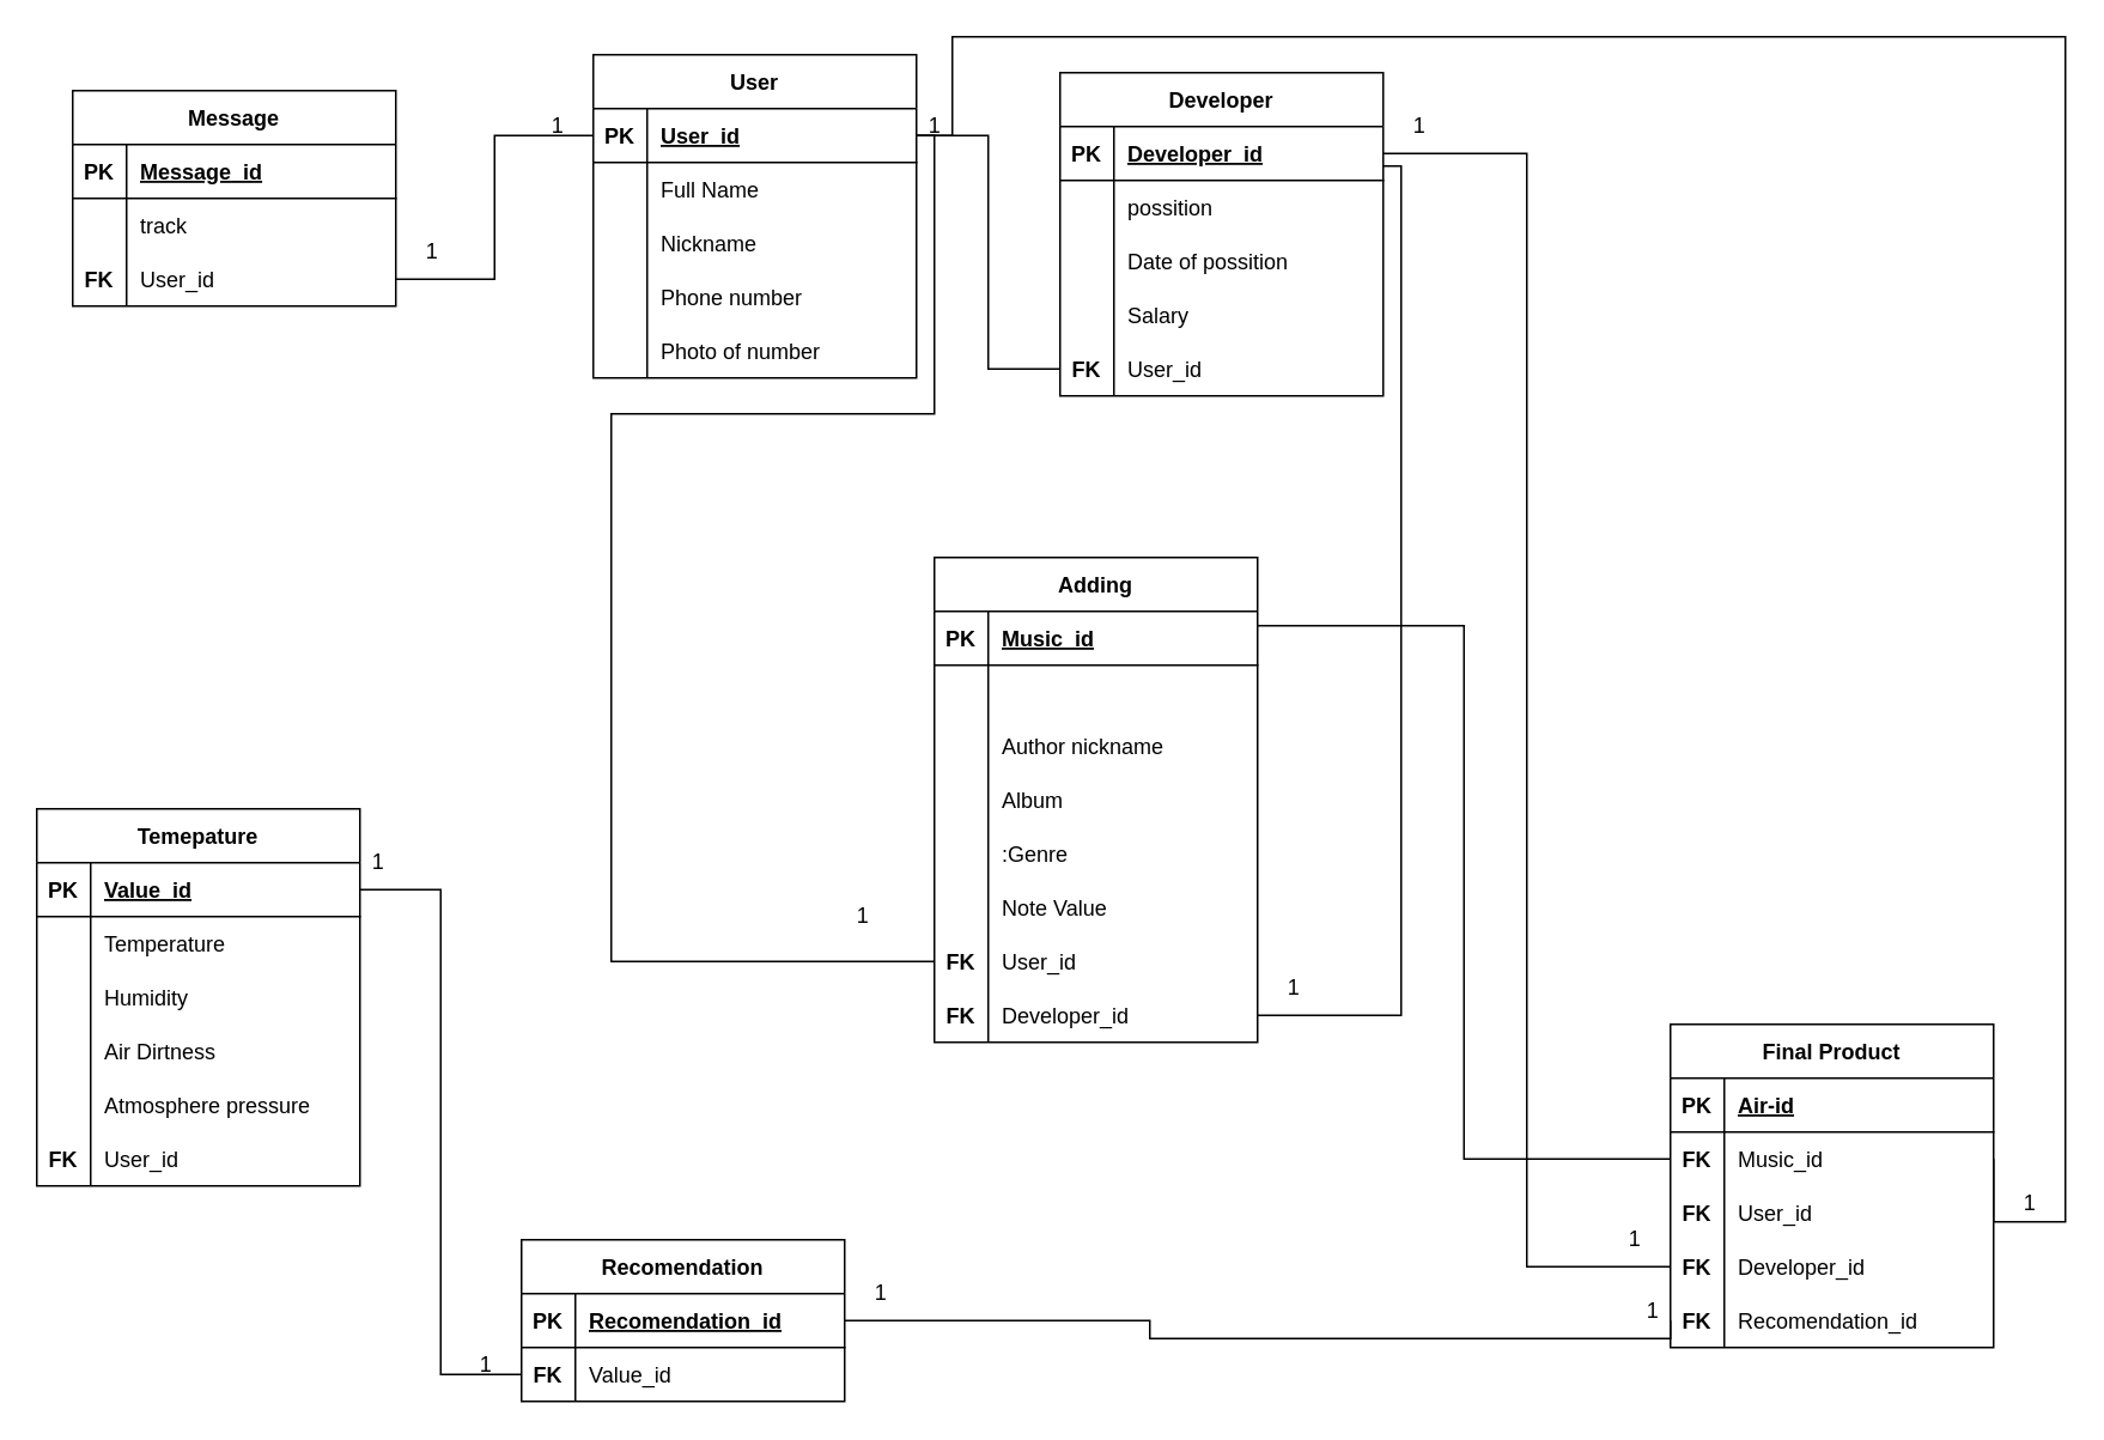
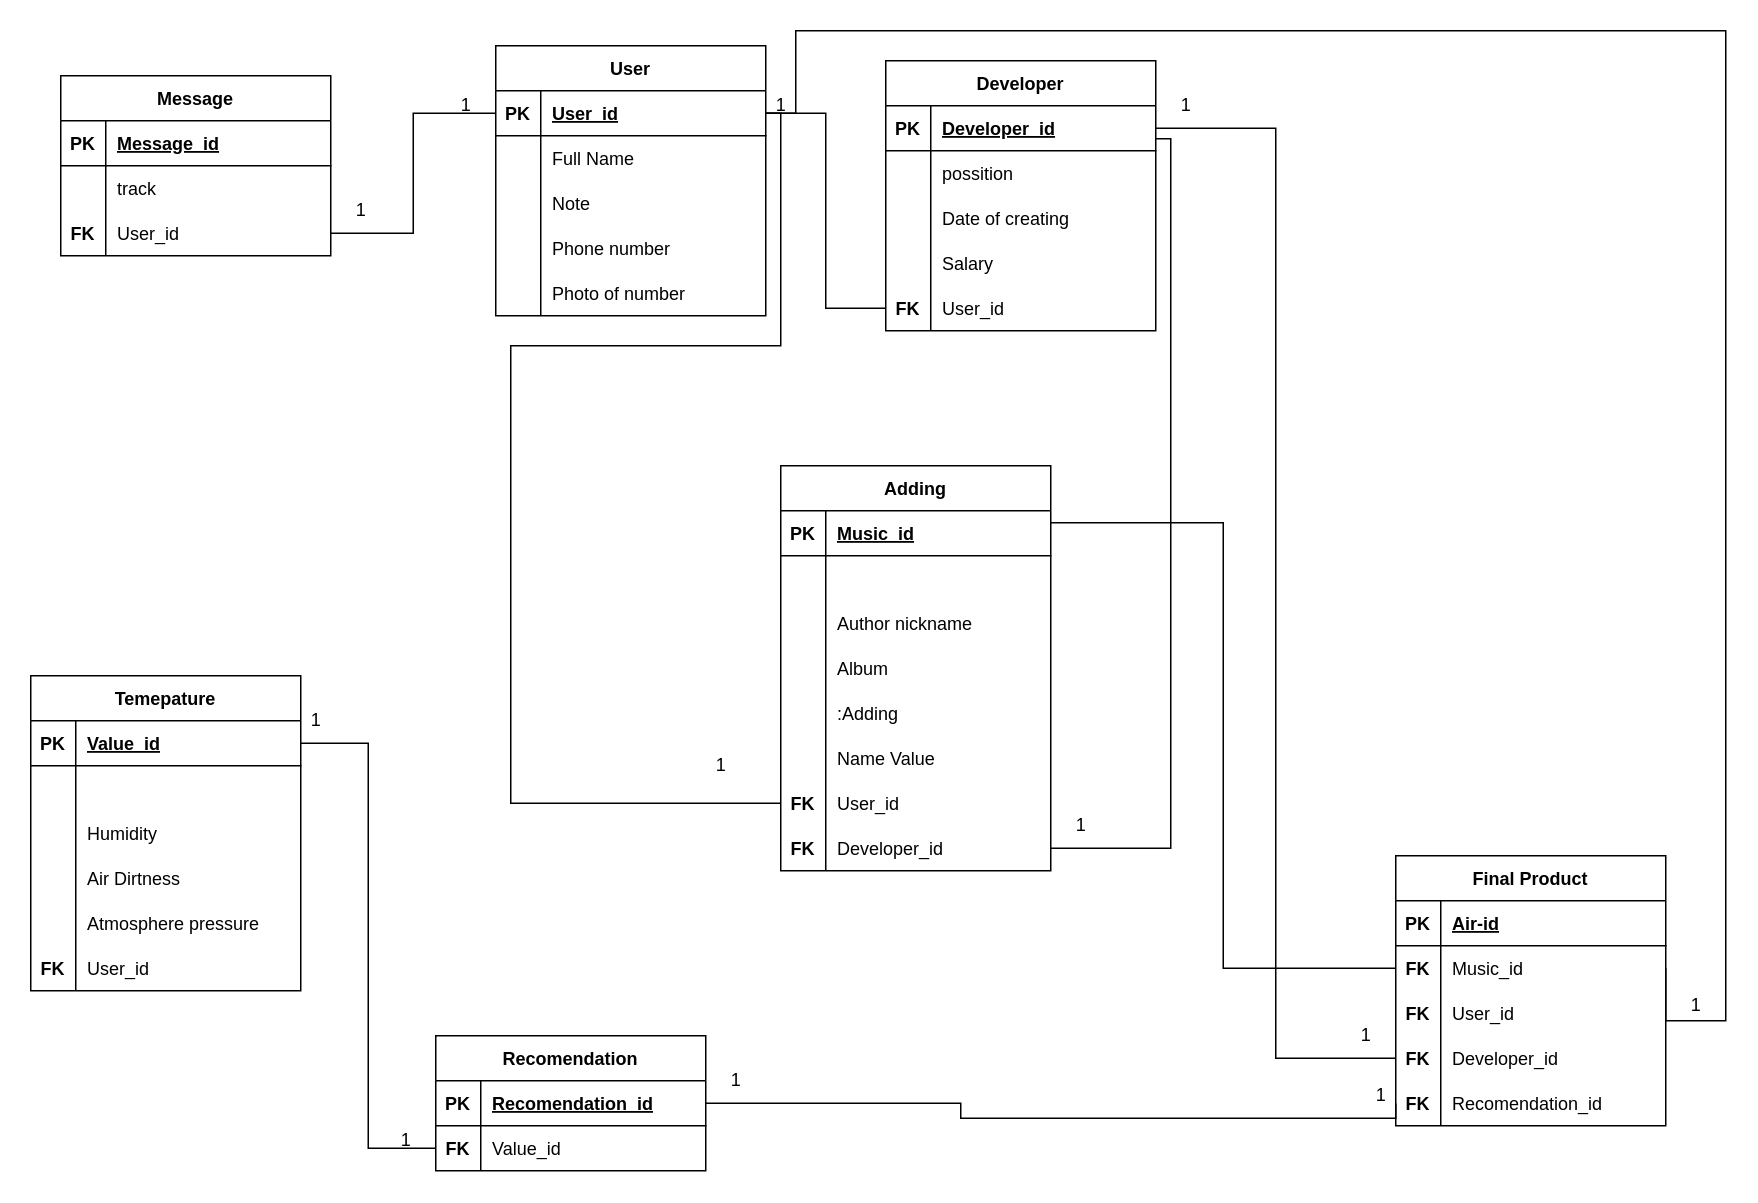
- <mxCell id="21" value="Nickname" style="shape=partialRectangle;connectable=0;fillColor=none;top=0;left=0;bottom=0;right=0;align=left;spacingLeft=6;overflow=hidden;" parent="19" vertex="1"><mxGeometry x="30" width="150" height="30" as="geometry"><mxRectangle width="150" height="30" as="alternateBounds" /></mxGeometry></mxCell>
+ <mxCell id="21" value="Note" style="shape=partialRectangle;connectable=0;fillColor=none;top=0;left=0;bottom=0;right=0;align=left;spacingLeft=6;overflow=hidden;" parent="19" vertex="1"><mxGeometry x="30" width="150" height="30" as="geometry"><mxRectangle width="150" height="30" as="alternateBounds" /></mxGeometry></mxCell>
- <mxCell id="37" value="Date of possition" style="shape=partialRectangle;connectable=0;fillColor=none;top=0;left=0;bottom=0;right=0;align=left;spacingLeft=6;overflow=hidden;" parent="35" vertex="1"><mxGeometry x="30" width="150" height="30" as="geometry"><mxRectangle width="150" height="30" as="alternateBounds" /></mxGeometry></mxCell>
+ <mxCell id="37" value="Date of creating" style="shape=partialRectangle;connectable=0;fillColor=none;top=0;left=0;bottom=0;right=0;align=left;spacingLeft=6;overflow=hidden;" parent="35" vertex="1"><mxGeometry x="30" width="150" height="30" as="geometry"><mxRectangle width="150" height="30" as="alternateBounds" /></mxGeometry></mxCell>
- <mxCell id="60" value=":Genre" style="shape=partialRectangle;connectable=0;fillColor=none;top=0;left=0;bottom=0;right=0;align=left;spacingLeft=6;overflow=hidden;" parent="58" vertex="1"><mxGeometry x="30" width="150" height="30" as="geometry"><mxRectangle width="150" height="30" as="alternateBounds" /></mxGeometry></mxCell>
+ <mxCell id="60" value=":Adding" style="shape=partialRectangle;connectable=0;fillColor=none;top=0;left=0;bottom=0;right=0;align=left;spacingLeft=6;overflow=hidden;" parent="58" vertex="1"><mxGeometry x="30" width="150" height="30" as="geometry"><mxRectangle width="150" height="30" as="alternateBounds" /></mxGeometry></mxCell>
- <mxCell id="63" value="Note Value" style="shape=partialRectangle;connectable=0;fillColor=none;top=0;left=0;bottom=0;right=0;align=left;spacingLeft=6;overflow=hidden;" parent="61" vertex="1"><mxGeometry x="30" width="150" height="30" as="geometry"><mxRectangle width="150" height="30" as="alternateBounds" /></mxGeometry></mxCell>
+ <mxCell id="63" value="Name Value" style="shape=partialRectangle;connectable=0;fillColor=none;top=0;left=0;bottom=0;right=0;align=left;spacingLeft=6;overflow=hidden;" parent="61" vertex="1"><mxGeometry x="30" width="150" height="30" as="geometry"><mxRectangle width="150" height="30" as="alternateBounds" /></mxGeometry></mxCell>
- <mxCell id="78" value="Temperature" style="shape=partialRectangle;connectable=0;fillColor=none;top=0;left=0;bottom=0;right=0;align=left;spacingLeft=6;overflow=hidden;" parent="76" vertex="1"><mxGeometry x="30" width="150" height="30" as="geometry"><mxRectangle width="150" height="30" as="alternateBounds" /></mxGeometry></mxCell>
